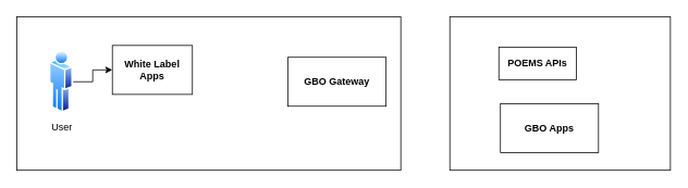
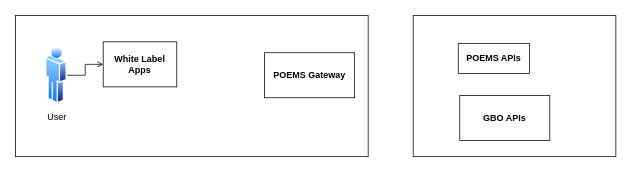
- <mxCell id="8" style="edgeStyle=orthogonalEdgeStyle;rounded=0;orthogonalLoop=1;jettySize=auto;html=1;entryX=0;entryY=0.5;entryDx=0;entryDy=0;" edge="1" parent="1" source="9" target="6"><mxGeometry relative="1" as="geometry" /></mxCell>
+ <mxCell id="8" style="edgeStyle=orthogonalEdgeStyle;rounded=0;orthogonalLoop=1;jettySize=auto;html=1;entryX=0;entryY=0.5;entryDx=0;entryDy=0;endArrow=open;" edge="1" parent="1" source="9" target="6"><mxGeometry relative="1" as="geometry" /></mxCell>
- <mxCell id="7" value="&lt;b&gt;GBO Gateway&lt;/b&gt;" style="rounded=0;whiteSpace=wrap;html=1;" vertex="1" parent="1"><mxGeometry x="352" y="69.5" width="120" height="60" as="geometry" /></mxCell>
+ <mxCell id="7" value="&lt;b&gt;POEMS Gateway&lt;/b&gt;" style="rounded=0;whiteSpace=wrap;html=1;" vertex="1" parent="1"><mxGeometry x="352" y="69.5" width="120" height="60" as="geometry" /></mxCell>
- <mxCell id="5" value="&lt;b&gt;GBO Apps&lt;/b&gt;" style="rounded=0;whiteSpace=wrap;html=1;" vertex="1" parent="1"><mxGeometry x="612" y="126.5" width="120" height="60" as="geometry" /></mxCell>
+ <mxCell id="5" value="&lt;b&gt;GBO APIs&lt;/b&gt;" style="rounded=0;whiteSpace=wrap;html=1;" vertex="1" parent="1"><mxGeometry x="612" y="126.5" width="120" height="60" as="geometry" /></mxCell>
